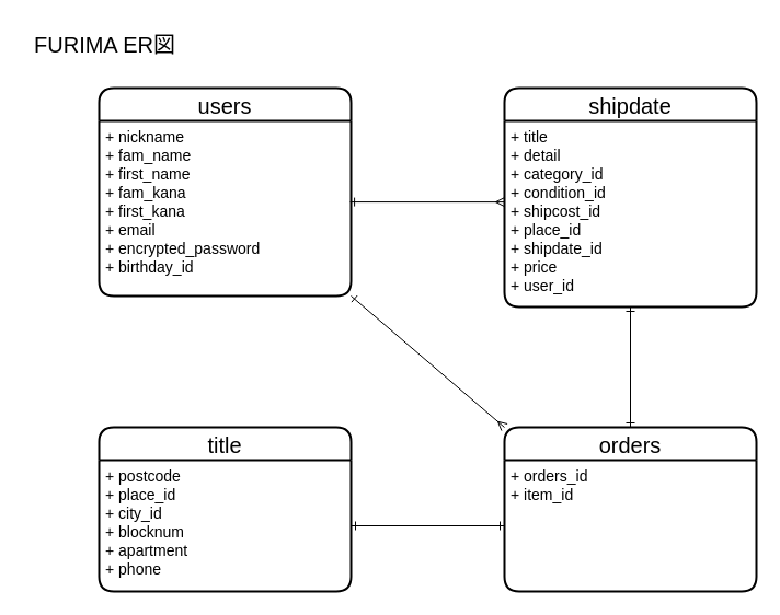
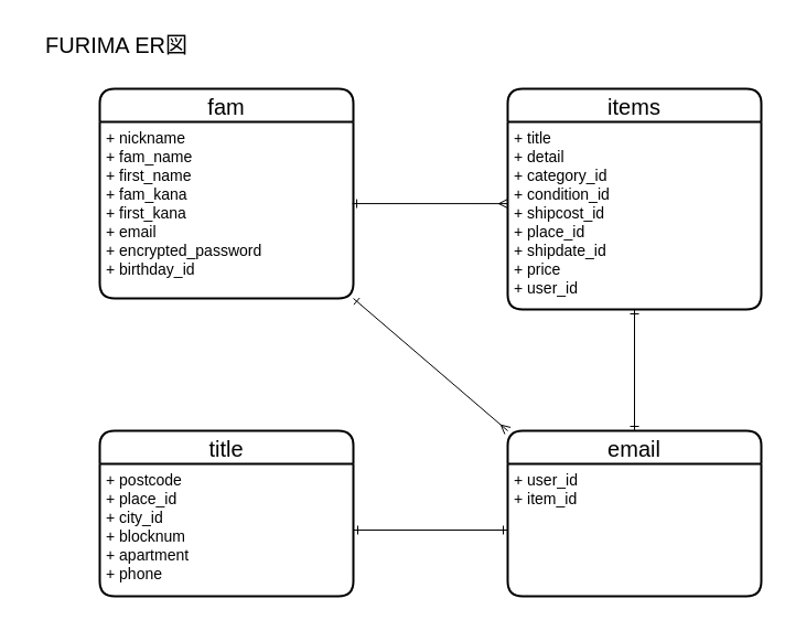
- <mxCell id="14" value="FURIMA ER図" style="text;html=1;align=center;verticalAlign=middle;resizable=0;points=[];autosize=1;strokeColor=none;fillColor=none;fontSize=20;" parent="1" vertex="1"><mxGeometry x="20" y="20" width="150" height="40" as="geometry" /></mxCell>
+ <mxCell id="14" value="FURIMA ER図" style="text;html=1;align=center;verticalAlign=middle;resizable=0;points=[];autosize=1;strokeColor=none;fillColor=none;fontSize=20;" parent="1" vertex="1"><mxGeometry x="30" y="20" width="150" height="40" as="geometry" /></mxCell>
- <mxCell id="2" value="users" style="swimlane;childLayout=stackLayout;horizontal=1;startSize=30;horizontalStack=0;rounded=1;fontSize=20;fontStyle=0;strokeWidth=2;resizeParent=0;resizeLast=1;shadow=0;dashed=0;align=center;" parent="1" vertex="1"><mxGeometry x="90" y="80" width="230" height="190" as="geometry" /></mxCell>
+ <mxCell id="2" value="fam" style="swimlane;childLayout=stackLayout;horizontal=1;startSize=30;horizontalStack=0;rounded=1;fontSize=20;fontStyle=0;strokeWidth=2;resizeParent=0;resizeLast=1;shadow=0;dashed=0;align=center;" parent="1" vertex="1"><mxGeometry x="90" y="80" width="230" height="190" as="geometry" /></mxCell>
- <mxCell id="4" value="shipdate" style="swimlane;childLayout=stackLayout;horizontal=1;startSize=30;horizontalStack=0;rounded=1;fontSize=20;fontStyle=0;strokeWidth=2;resizeParent=0;resizeLast=1;shadow=0;dashed=0;align=center;" parent="1" vertex="1"><mxGeometry x="460" y="80" width="230" height="200" as="geometry" /></mxCell>
+ <mxCell id="4" value="items" style="swimlane;childLayout=stackLayout;horizontal=1;startSize=30;horizontalStack=0;rounded=1;fontSize=20;fontStyle=0;strokeWidth=2;resizeParent=0;resizeLast=1;shadow=0;dashed=0;align=center;" parent="1" vertex="1"><mxGeometry x="460" y="80" width="230" height="200" as="geometry" /></mxCell>
- <mxCell id="8" value="orders" style="swimlane;childLayout=stackLayout;horizontal=1;startSize=30;horizontalStack=0;rounded=1;fontSize=20;fontStyle=0;strokeWidth=2;resizeParent=0;resizeLast=1;shadow=0;dashed=0;align=center;" parent="1" vertex="1"><mxGeometry x="460" y="390" width="230" height="150" as="geometry" /></mxCell>
+ <mxCell id="8" value="email" style="swimlane;childLayout=stackLayout;horizontal=1;startSize=30;horizontalStack=0;rounded=1;fontSize=20;fontStyle=0;strokeWidth=2;resizeParent=0;resizeLast=1;shadow=0;dashed=0;align=center;" parent="1" vertex="1"><mxGeometry x="460" y="390" width="230" height="150" as="geometry" /></mxCell>
- <mxCell id="9" value="+ orders_id&#10;+ item_id" style="align=left;strokeColor=none;fillColor=none;spacingLeft=4;fontSize=14;verticalAlign=top;resizable=0;rotatable=0;part=1;" parent="8" vertex="1"><mxGeometry y="30" width="230" height="120" as="geometry" /></mxCell>
+ <mxCell id="9" value="+ user_id&#10;+ item_id" style="align=left;strokeColor=none;fillColor=none;spacingLeft=4;fontSize=14;verticalAlign=top;resizable=0;rotatable=0;part=1;" parent="8" vertex="1"><mxGeometry y="30" width="230" height="120" as="geometry" /></mxCell>
